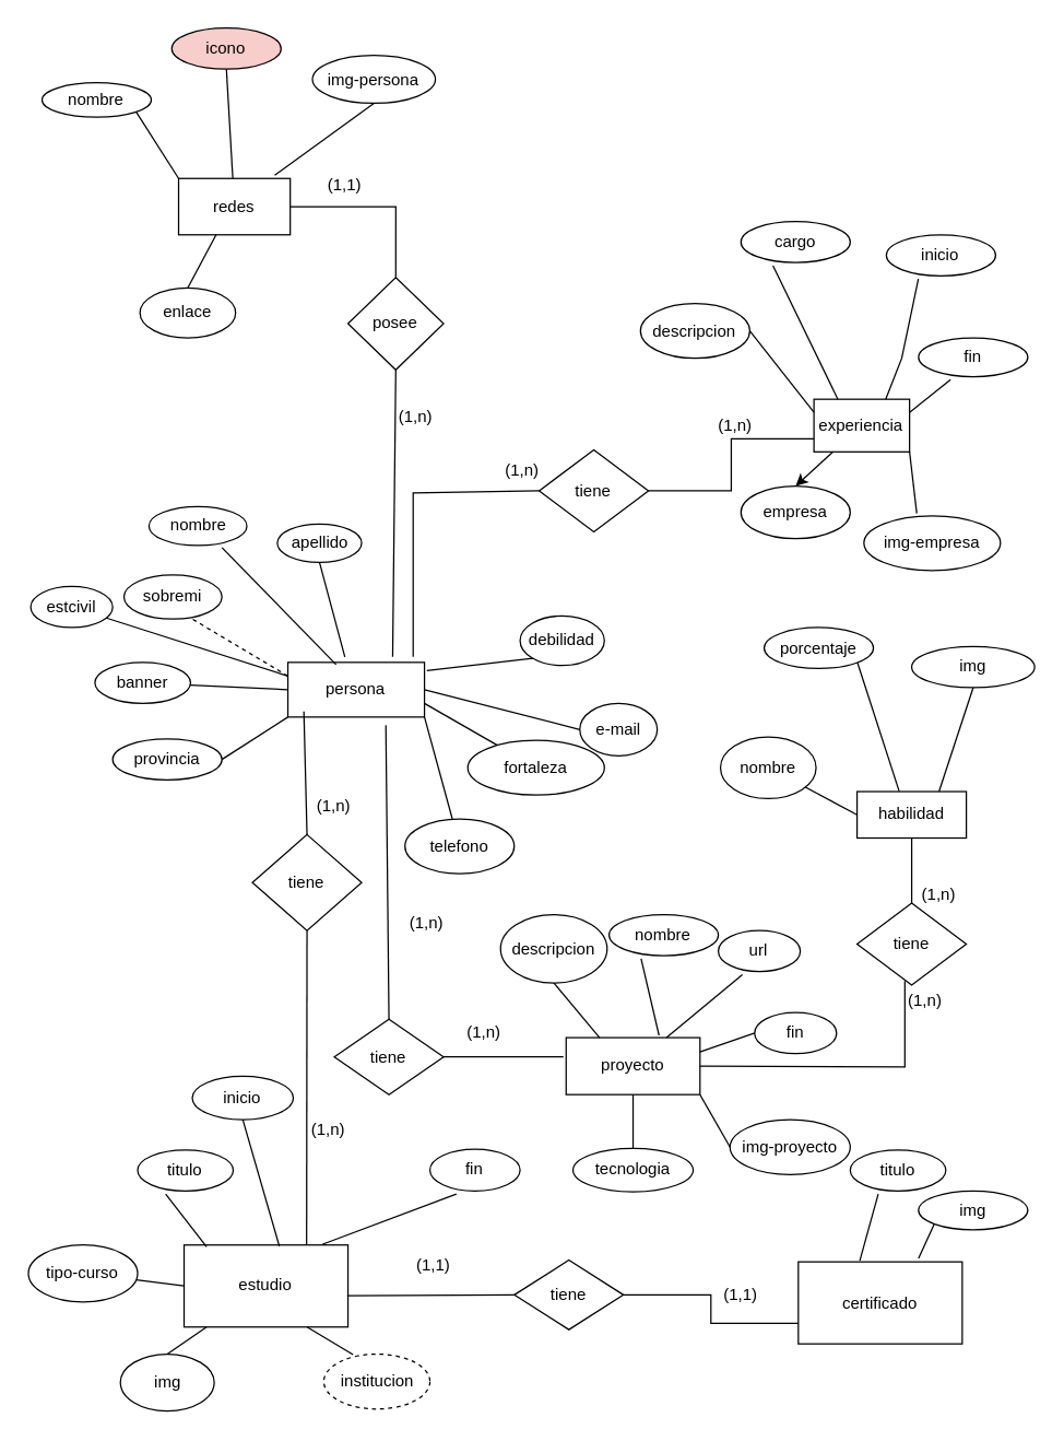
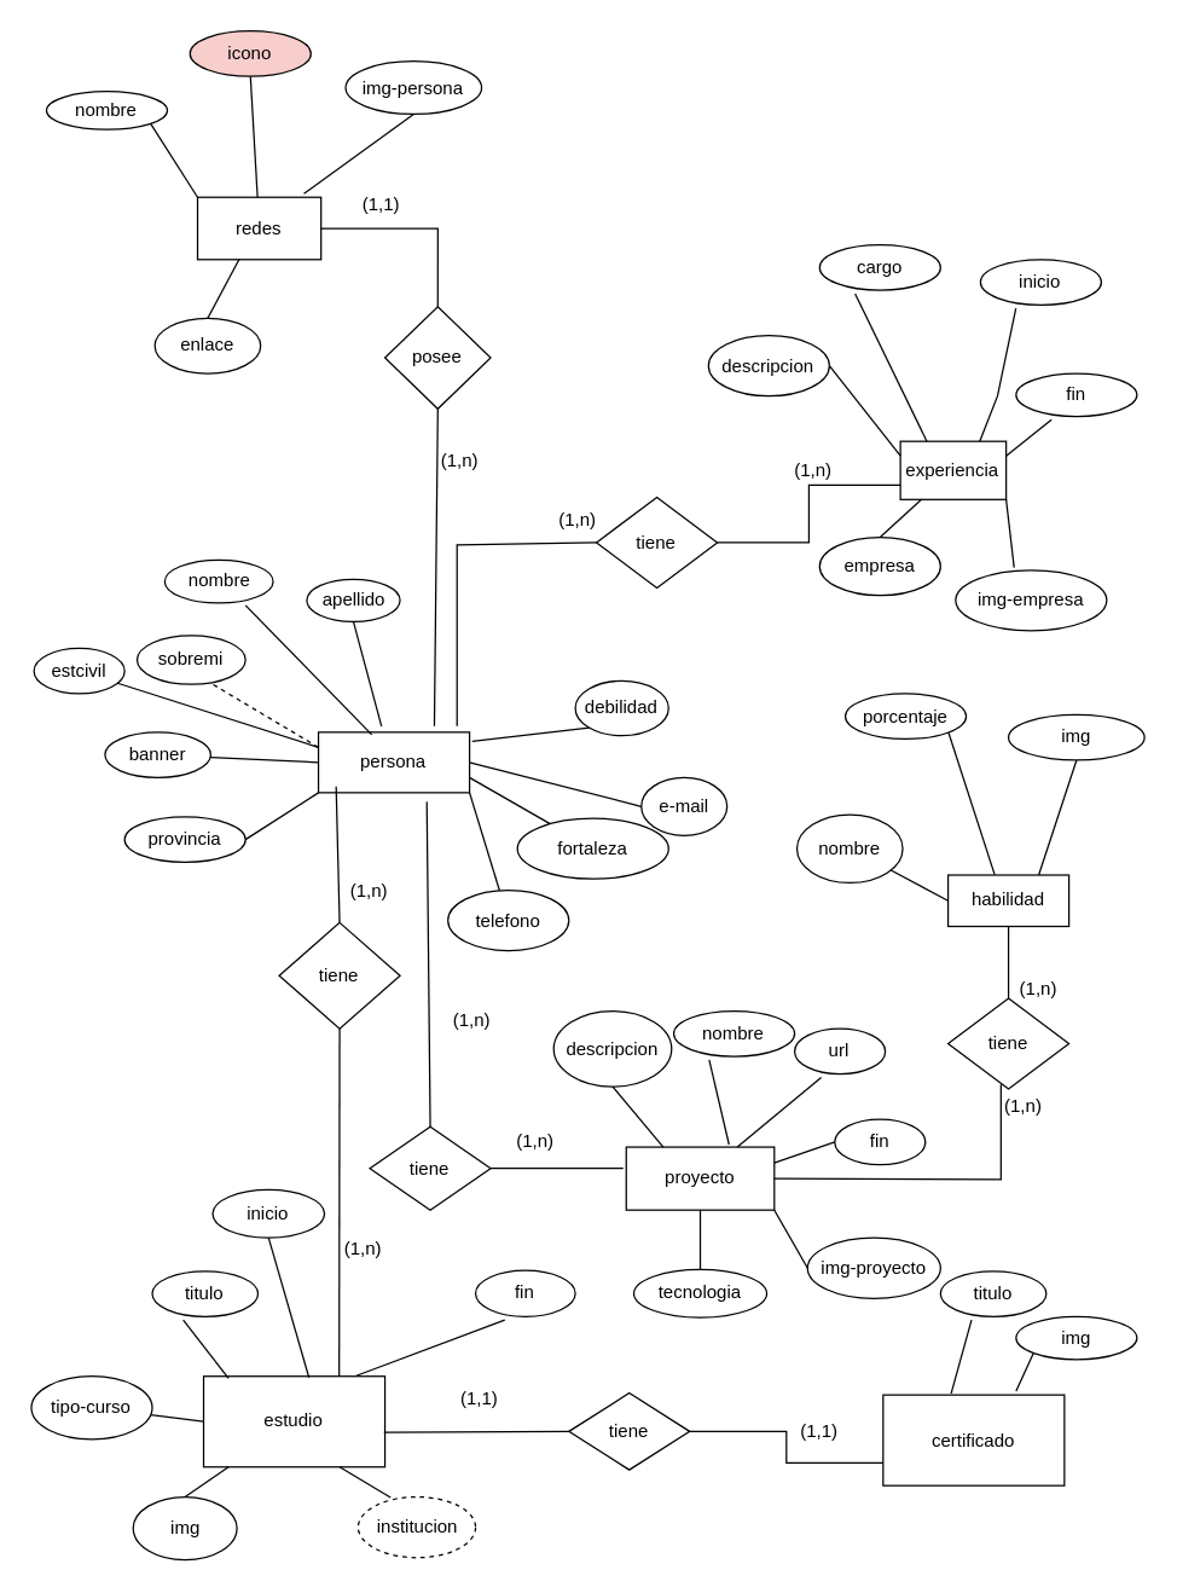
- <mxCell id="34" value="" style="endArrow=classic;html=1;rounded=0;entryX=0.5;entryY=0;entryDx=0;entryDy=0;" parent="1" source="24" target="33" edge="1"><mxGeometry width="50" height="50" relative="1" as="geometry"><mxPoint x="488.44" y="346.5" as="sourcePoint" /><mxPoint x="788.44" y="546.5" as="targetPoint" /><Array as="points" /></mxGeometry></mxCell>
+ <mxCell id="34" value="" style="endArrow=none;html=1;rounded=0;entryX=0.5;entryY=0;entryDx=0;entryDy=0;" parent="1" source="24" target="33" edge="1"><mxGeometry width="50" height="50" relative="1" as="geometry"><mxPoint x="488.44" y="346.5" as="sourcePoint" /><mxPoint x="788.44" y="546.5" as="targetPoint" /><Array as="points" /></mxGeometry></mxCell>
- <mxCell id="20" value="telefono" style="ellipse;whiteSpace=wrap;html=1;align=center;" parent="1" vertex="1"><mxGeometry x="296" y="598.5" width="80" height="40" as="geometry" /></mxCell>
+ <mxCell id="20" value="telefono" style="ellipse;whiteSpace=wrap;html=1;align=center;" parent="1" vertex="1"><mxGeometry x="296" y="588.5" width="80" height="40" as="geometry" /></mxCell>
